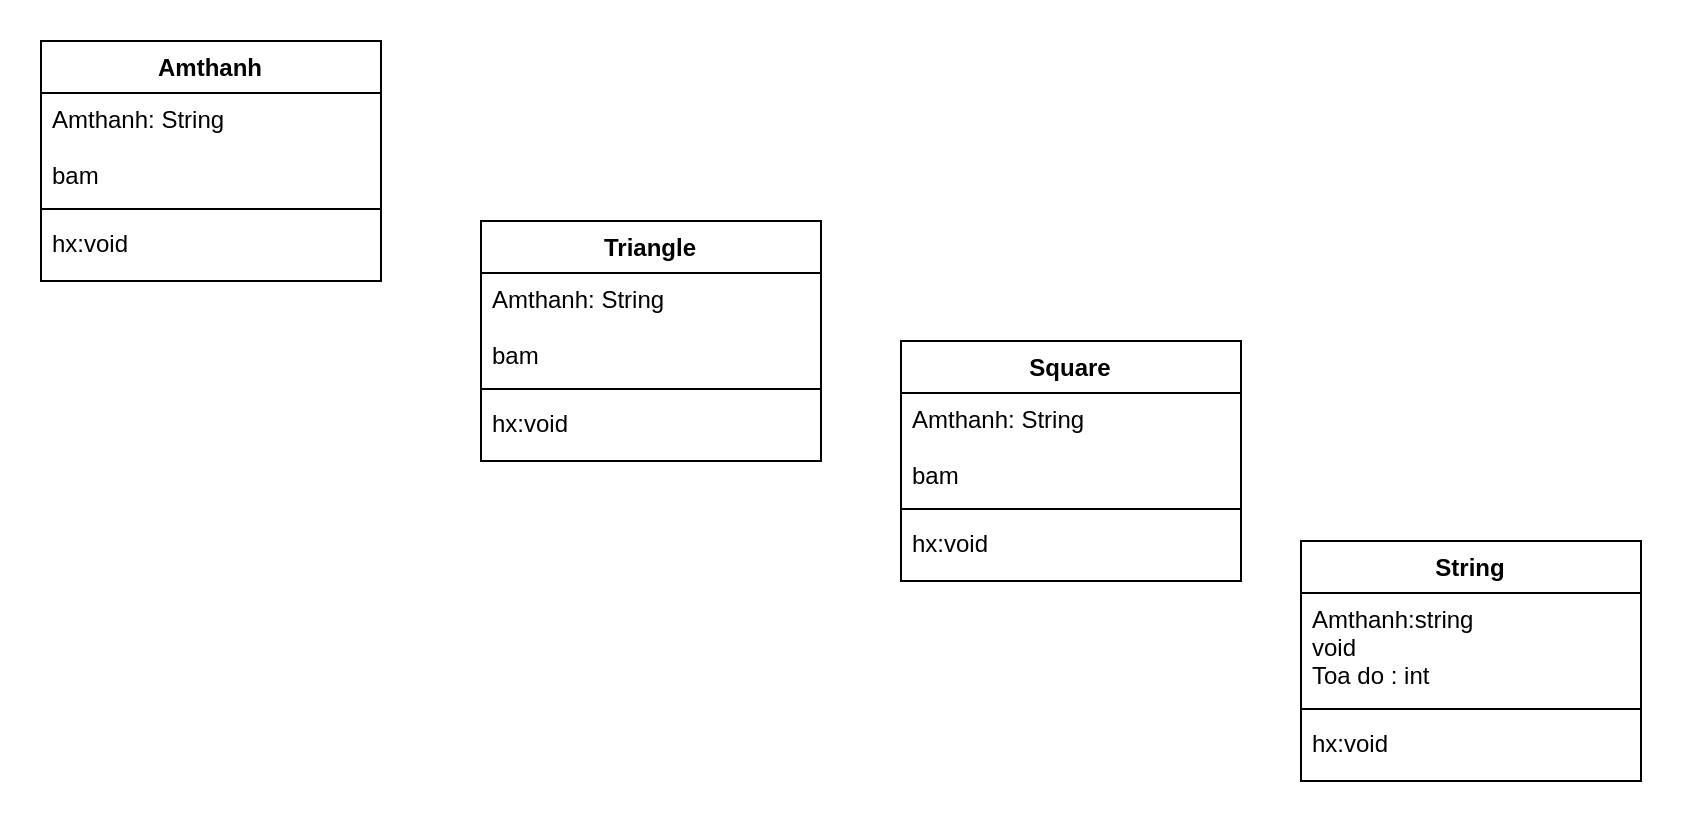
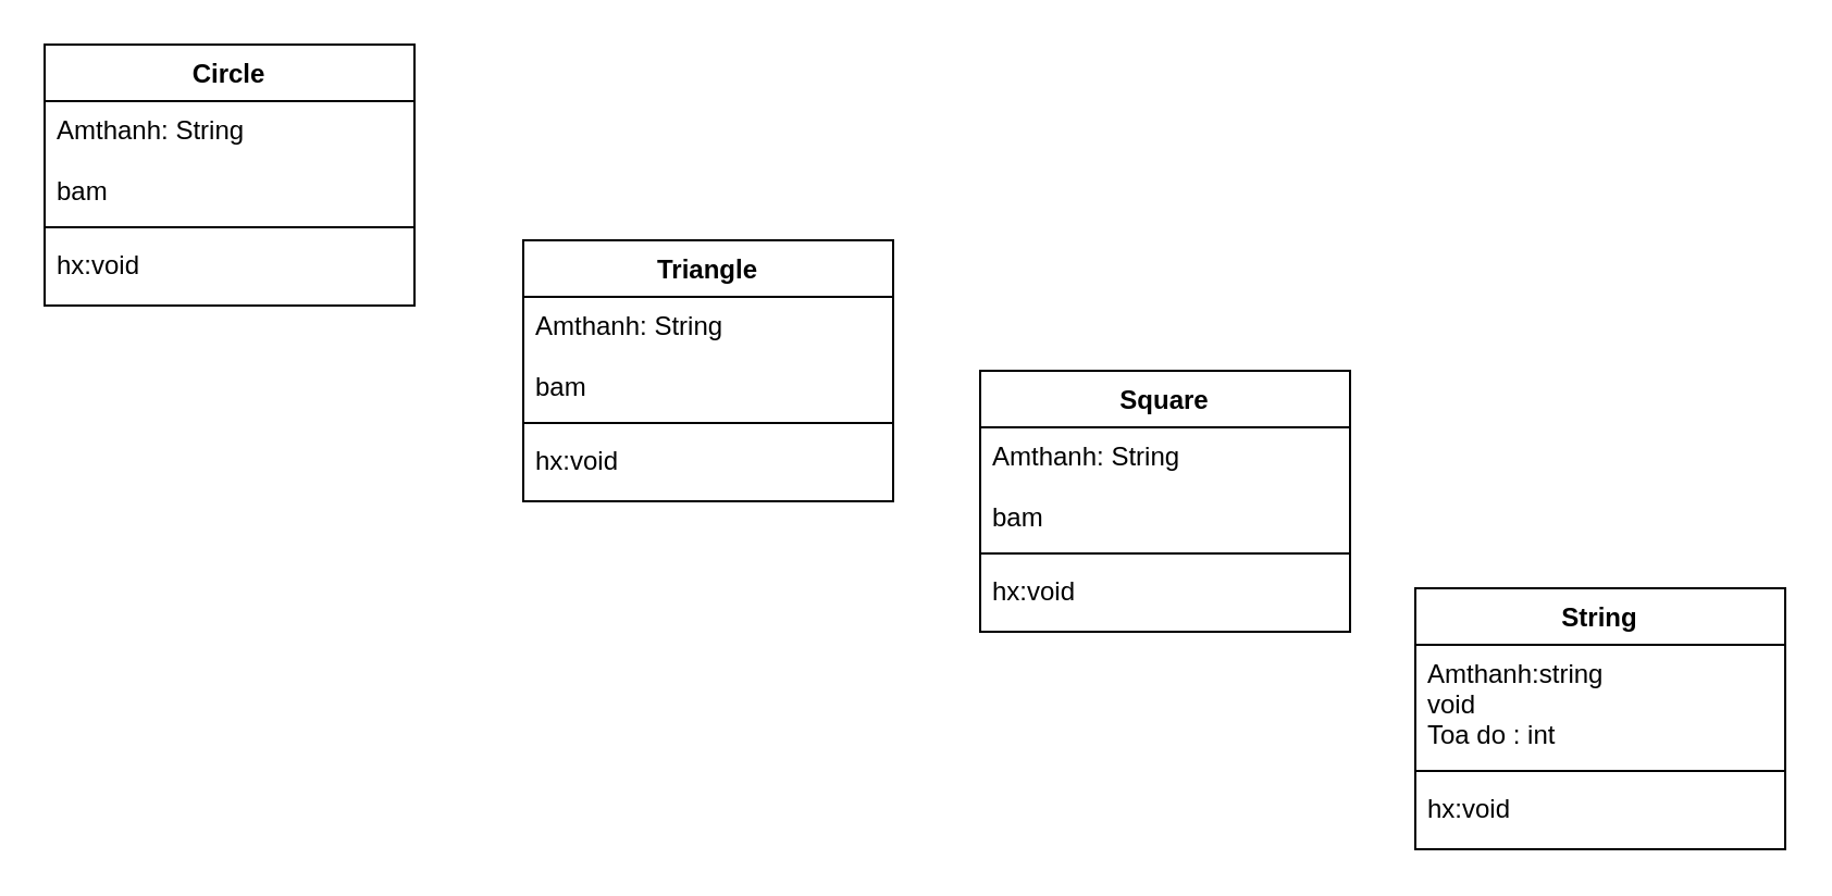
- <mxCell id="6" value="Amthanh" style="swimlane;fontStyle=1;align=center;verticalAlign=top;childLayout=stackLayout;horizontal=1;startSize=26;horizontalStack=0;resizeParent=1;resizeParentMax=0;resizeLast=0;collapsible=1;marginBottom=0;" vertex="1" parent="1"><mxGeometry x="20" y="20" width="170" height="120" as="geometry" /></mxCell>
+ <mxCell id="6" value="Circle" style="swimlane;fontStyle=1;align=center;verticalAlign=top;childLayout=stackLayout;horizontal=1;startSize=26;horizontalStack=0;resizeParent=1;resizeParentMax=0;resizeLast=0;collapsible=1;marginBottom=0;" vertex="1" parent="1"><mxGeometry x="20" y="20" width="170" height="120" as="geometry" /></mxCell>
